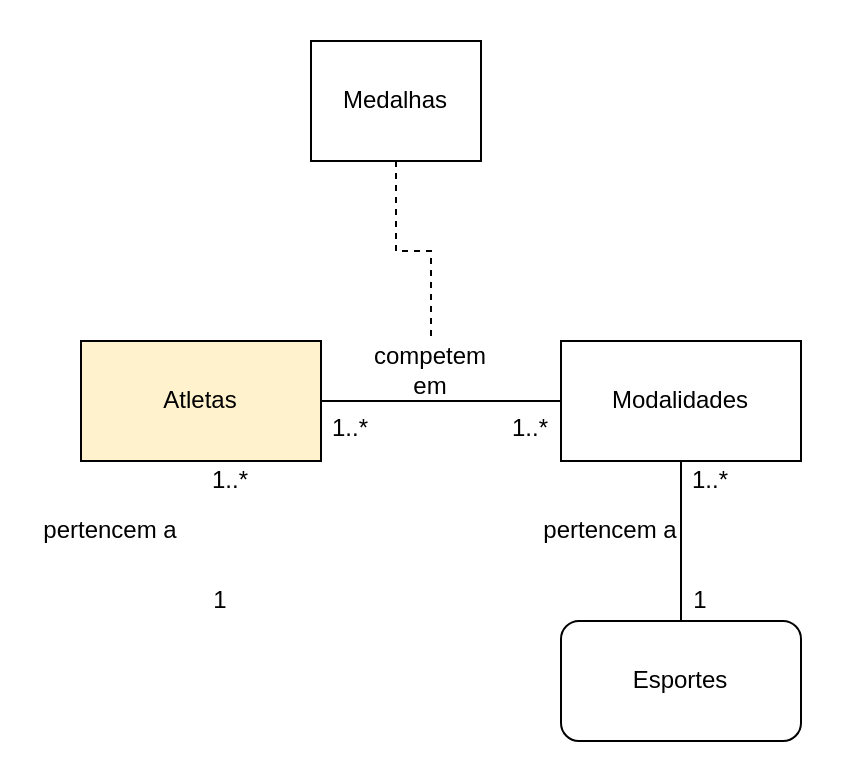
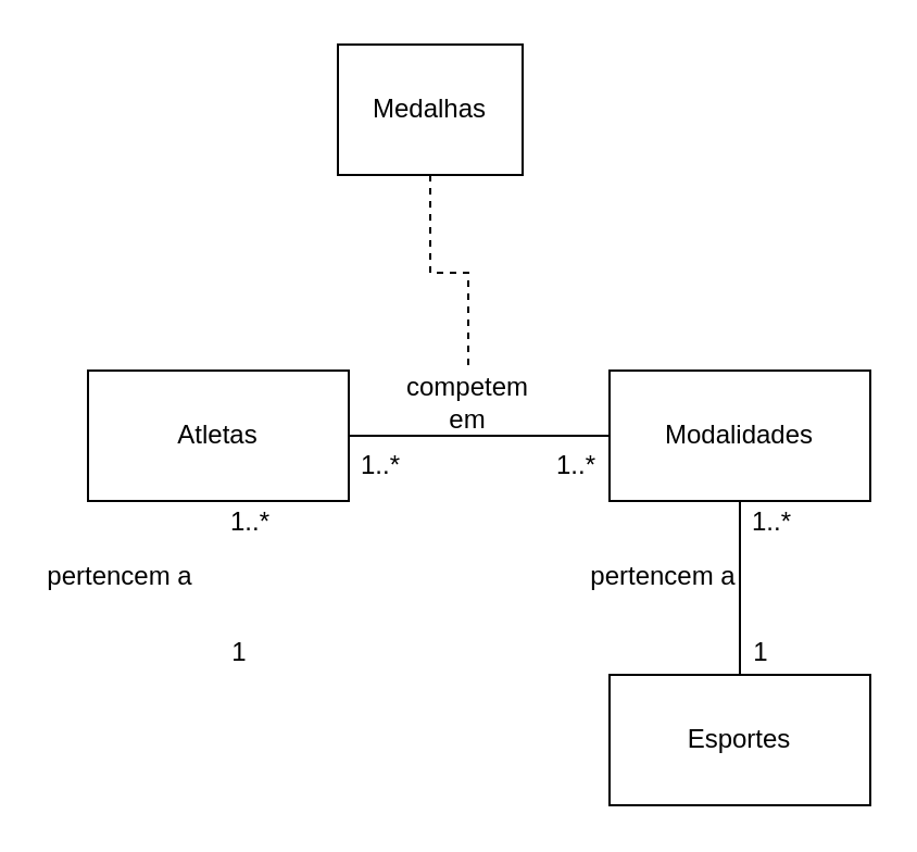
- <mxCell id="3" value="Atletas" style="rounded=0;whiteSpace=wrap;html=1;fillColor=#fff2cc;" vertex="1" parent="1"><mxGeometry x="40" y="170" width="120" height="60" as="geometry" /></mxCell>
+ <mxCell id="3" value="Atletas" style="rounded=0;whiteSpace=wrap;html=1;" vertex="1" parent="1"><mxGeometry x="40" y="170" width="120" height="60" as="geometry" /></mxCell>
- <mxCell id="12" value="Esportes" style="whiteSpace=wrap;html=1;rounded=1;" vertex="1" parent="1"><mxGeometry x="280" y="310" width="120" height="60" as="geometry" /></mxCell>
+ <mxCell id="12" value="Esportes" style="rounded=0;whiteSpace=wrap;html=1;" vertex="1" parent="1"><mxGeometry x="280" y="310" width="120" height="60" as="geometry" /></mxCell>
